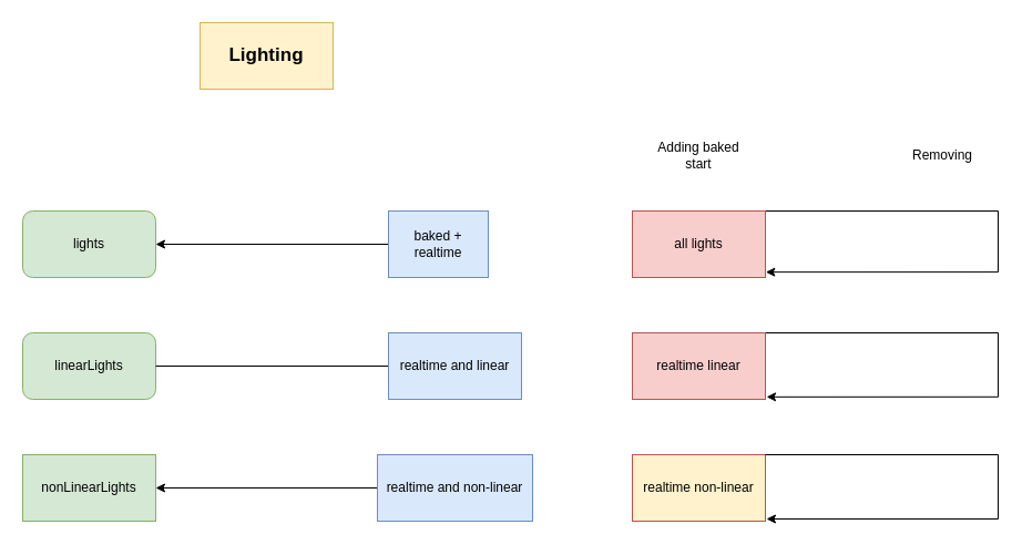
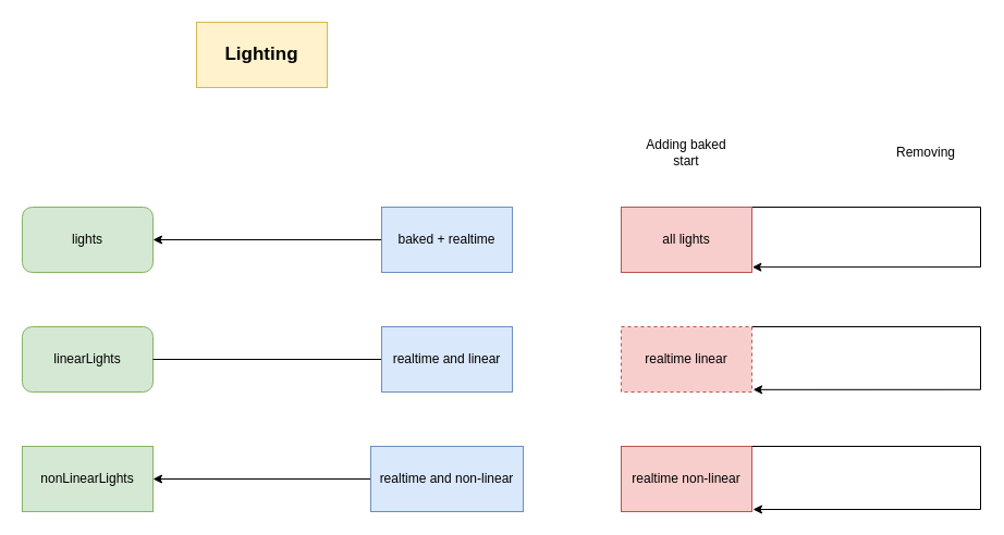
- <mxCell id="7" value="baked + realtime" style="rounded=0;whiteSpace=wrap;html=1;fillColor=#dae8fc;strokeColor=#6c8ebf;" vertex="1" parent="1"><mxGeometry x="350" y="190" width="90" height="60" as="geometry" /></mxCell>
+ <mxCell id="7" value="baked + realtime" style="rounded=0;whiteSpace=wrap;html=1;fillColor=#dae8fc;strokeColor=#6c8ebf;" vertex="1" parent="1"><mxGeometry x="350" y="190" width="120" height="60" as="geometry" /></mxCell>
- <mxCell id="16" value="realtime linear" style="rounded=0;whiteSpace=wrap;html=1;fillColor=#f8cecc;strokeColor=#b85450;" vertex="1" parent="1"><mxGeometry x="570" y="300" width="120" height="60" as="geometry" /></mxCell>
+ <mxCell id="16" value="realtime linear" style="rounded=0;whiteSpace=wrap;html=1;fillColor=#f8cecc;strokeColor=#b85450;dashed=1;" vertex="1" parent="1"><mxGeometry x="570" y="300" width="120" height="60" as="geometry" /></mxCell>
- <mxCell id="17" value="realtime non-linear" style="rounded=0;whiteSpace=wrap;html=1;fillColor=#fff2cc;strokeColor=#b85450;" vertex="1" parent="1"><mxGeometry x="570" y="410" width="120" height="60" as="geometry" /></mxCell>
+ <mxCell id="17" value="realtime non-linear" style="rounded=0;whiteSpace=wrap;html=1;fillColor=#f8cecc;strokeColor=#b85450;" vertex="1" parent="1"><mxGeometry x="570" y="410" width="120" height="60" as="geometry" /></mxCell>
